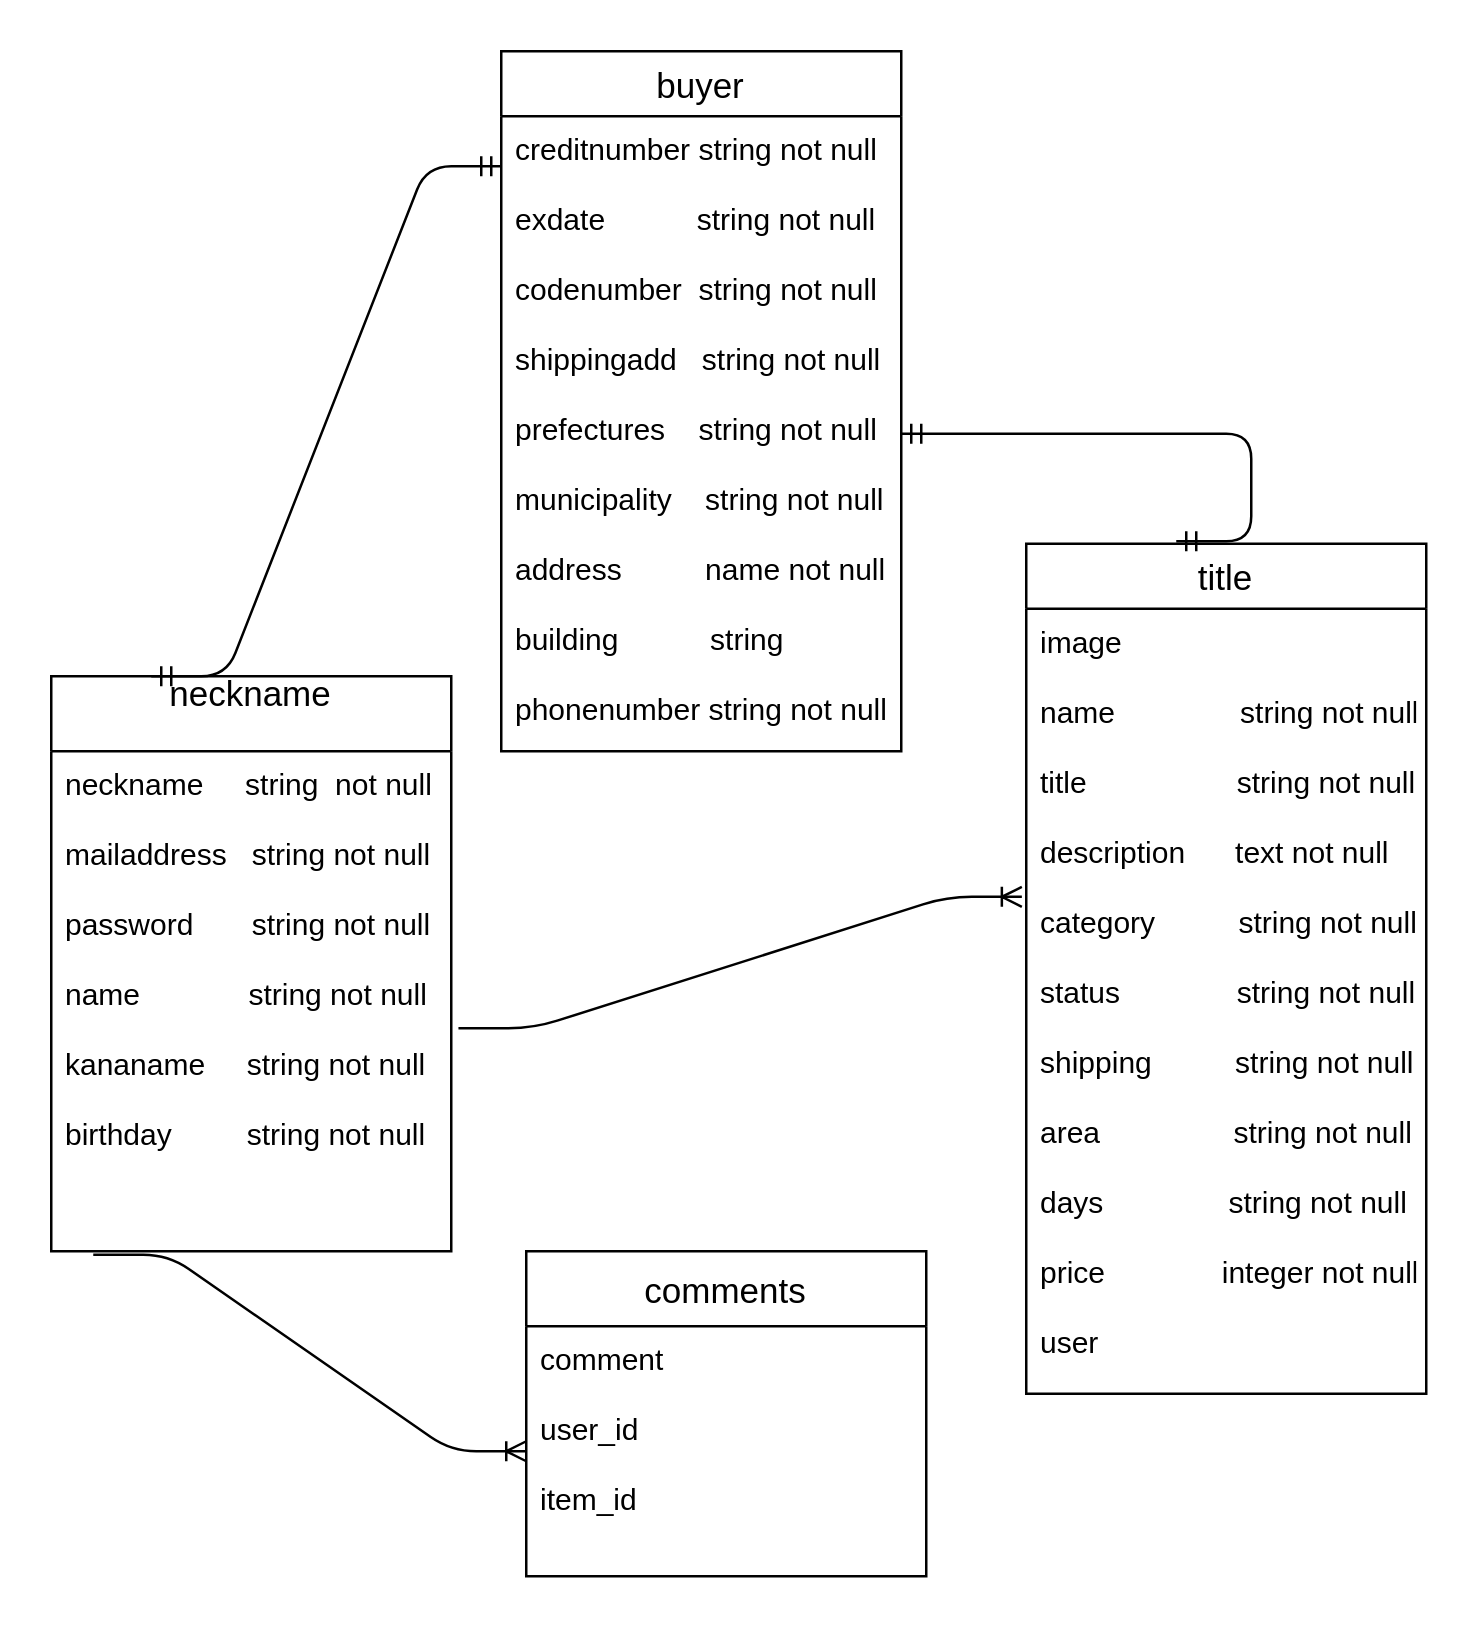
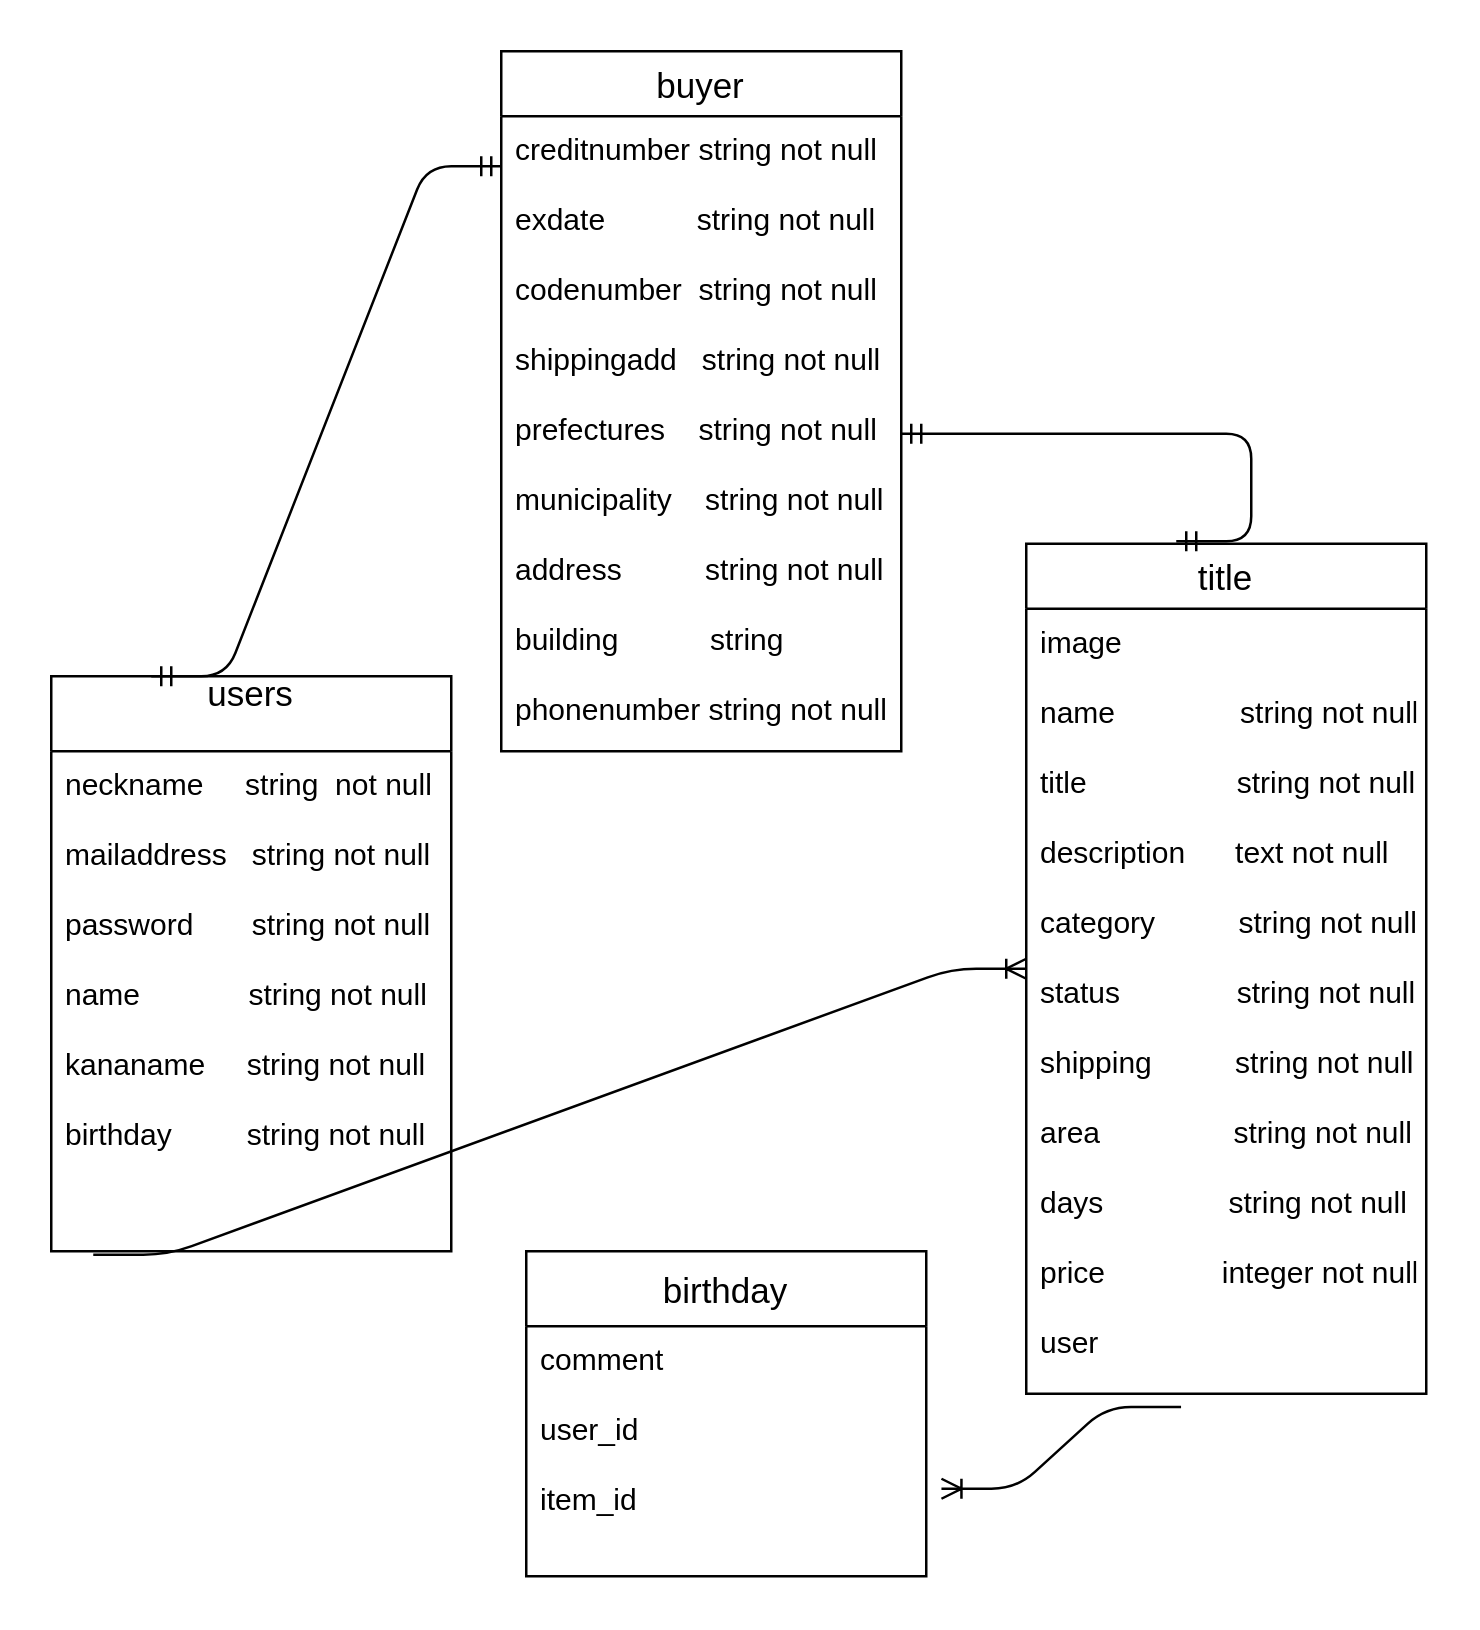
- <mxCell id="11" value="creditnumber string not null&#10;&#10;exdate           string not null&#10;&#10;codenumber  string not null&#10;&#10;shippingadd   string not null&#10;&#10;prefectures    string not null&#10;&#10;municipality    string not null&#10;&#10;address          name not null&#10;&#10;building           string &#10;&#10;phonenumber string not null" style="text;strokeColor=none;fillColor=none;spacingLeft=4;spacingRight=4;overflow=hidden;rotatable=0;points=[[0,0.5],[1,0.5]];portConstraint=eastwest;fontSize=12;" parent="10" vertex="1"><mxGeometry y="26" width="160" height="254" as="geometry" /></mxCell>
+ <mxCell id="11" value="creditnumber string not null&#10;&#10;exdate           string not null&#10;&#10;codenumber  string not null&#10;&#10;shippingadd   string not null&#10;&#10;prefectures    string not null&#10;&#10;municipality    string not null&#10;&#10;address          string not null&#10;&#10;building           string &#10;&#10;phonenumber string not null" style="text;strokeColor=none;fillColor=none;spacingLeft=4;spacingRight=4;overflow=hidden;rotatable=0;points=[[0,0.5],[1,0.5]];portConstraint=eastwest;fontSize=12;" parent="10" vertex="1"><mxGeometry y="26" width="160" height="254" as="geometry" /></mxCell>
- <mxCell id="2" value="neckname&#10;" style="swimlane;fontStyle=0;childLayout=stackLayout;horizontal=1;startSize=30;horizontalStack=0;resizeParent=1;resizeParentMax=0;resizeLast=0;collapsible=1;marginBottom=0;align=center;fontSize=14;" parent="1" vertex="1"><mxGeometry x="20" y="270" width="160" height="230" as="geometry"><mxRectangle x="-250" y="210" width="70" height="26" as="alternateBounds" /></mxGeometry></mxCell>
+ <mxCell id="2" value="users&#10;" style="swimlane;fontStyle=0;childLayout=stackLayout;horizontal=1;startSize=30;horizontalStack=0;resizeParent=1;resizeParentMax=0;resizeLast=0;collapsible=1;marginBottom=0;align=center;fontSize=14;" parent="1" vertex="1"><mxGeometry x="20" y="270" width="160" height="230" as="geometry"><mxRectangle x="-250" y="210" width="70" height="26" as="alternateBounds" /></mxGeometry></mxCell>
- <mxCell id="5" value="" style="edgeStyle=entityRelationEdgeStyle;fontSize=12;html=1;endArrow=ERoneToMany;entryX=-0.011;entryY=0.367;entryDx=0;entryDy=0;entryPerimeter=0;exitX=1.018;exitY=0.554;exitDx=0;exitDy=0;exitPerimeter=0;" parent="1" source="3" target="12" edge="1"><mxGeometry width="100" height="100" relative="1" as="geometry"><mxPoint x="60" y="206" as="sourcePoint" /><mxPoint x="160" y="106" as="targetPoint" /></mxGeometry></mxCell>
- <mxCell id="6" value="comments" style="swimlane;fontStyle=0;childLayout=stackLayout;horizontal=1;startSize=30;horizontalStack=0;resizeParent=1;resizeParentMax=0;resizeLast=0;collapsible=1;marginBottom=0;align=center;fontSize=14;" parent="1" vertex="1"><mxGeometry x="210" y="500" width="160" height="130" as="geometry" /></mxCell>
+ <mxCell id="6" value="birthday" style="swimlane;fontStyle=0;childLayout=stackLayout;horizontal=1;startSize=30;horizontalStack=0;resizeParent=1;resizeParentMax=0;resizeLast=0;collapsible=1;marginBottom=0;align=center;fontSize=14;" parent="1" vertex="1"><mxGeometry x="210" y="500" width="160" height="130" as="geometry" /></mxCell>
- <mxCell id="8" value="" style="edgeStyle=entityRelationEdgeStyle;fontSize=12;html=1;endArrow=ERoneToMany;exitX=0.105;exitY=1.007;exitDx=0;exitDy=0;exitPerimeter=0;entryX=0;entryY=0.5;entryDx=0;entryDy=0;" parent="1" source="3" target="7" edge="1"><mxGeometry width="100" height="100" relative="1" as="geometry"><mxPoint x="117" y="556" as="sourcePoint" /><mxPoint x="217" y="456" as="targetPoint" /></mxGeometry></mxCell>
+ <mxCell id="8" value="" style="edgeStyle=entityRelationEdgeStyle;fontSize=12;html=1;endArrow=ERoneToMany;exitX=0.105;exitY=1.007;exitDx=0;exitDy=0;exitPerimeter=0;" parent="1" source="3" target="4" edge="1"><mxGeometry width="100" height="100" relative="1" as="geometry"><mxPoint x="117" y="556" as="sourcePoint" /><mxPoint x="217" y="456" as="targetPoint" /></mxGeometry></mxCell>
+ <mxCell id="9" value="" style="edgeStyle=entityRelationEdgeStyle;fontSize=12;html=1;endArrow=ERoneToMany;exitX=0.387;exitY=1.017;exitDx=0;exitDy=0;exitPerimeter=0;entryX=1.038;entryY=0.65;entryDx=0;entryDy=0;entryPerimeter=0;" parent="1" source="12" target="7" edge="1"><mxGeometry width="100" height="100" relative="1" as="geometry"><mxPoint x="420" y="486" as="sourcePoint" /><mxPoint x="520" y="386" as="targetPoint" /></mxGeometry></mxCell>
